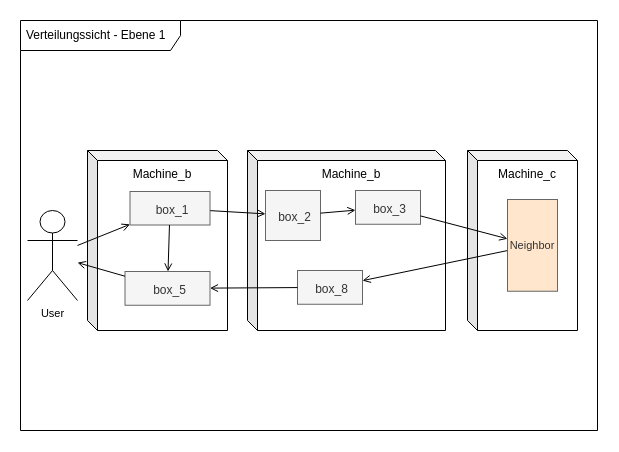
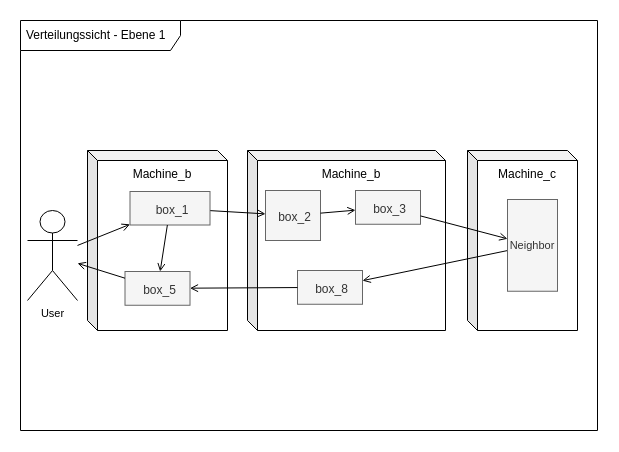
- <mxCell id="9" value="Neighbor" style="rounded=0;whiteSpace=wrap;html=1;fontFamily=Helvetica;fontSize=11;fontColor=#333333;labelBackgroundColor=none;fillColor=#ffe6cc;strokeColor=#666666;" parent="8" vertex="1"><mxGeometry x="40" y="49" width="50" height="91.74" as="geometry" /></mxCell>
+ <mxCell id="9" value="Neighbor" style="rounded=0;whiteSpace=wrap;html=1;fontFamily=Helvetica;fontSize=11;fontColor=#333333;labelBackgroundColor=none;fillColor=#f5f5f5;strokeColor=#666666;" parent="8" vertex="1"><mxGeometry x="40" y="49" width="50" height="91.74" as="geometry" /></mxCell>
- <mxCell id="18" value="box_5" style="rounded=0;whiteSpace=wrap;html=1;fillColor=#f5f5f5;container=1;collapsible=0;recursiveResize=0;align=center;verticalAlign=middle;spacingLeft=4;spacingTop=4;fontColor=#333333;strokeColor=#666666;" vertex="1" parent="16"><mxGeometry x="37.5" y="121" width="85" height="33.75" as="geometry" /></mxCell>
+ <mxCell id="18" value="box_5" style="rounded=0;whiteSpace=wrap;html=1;fillColor=#f5f5f5;container=1;collapsible=0;recursiveResize=0;align=center;verticalAlign=middle;spacingLeft=4;spacingTop=4;fontColor=#333333;strokeColor=#666666;" vertex="1" parent="16"><mxGeometry x="37.5" y="121" width="65" height="33.75" as="geometry" /></mxCell>
